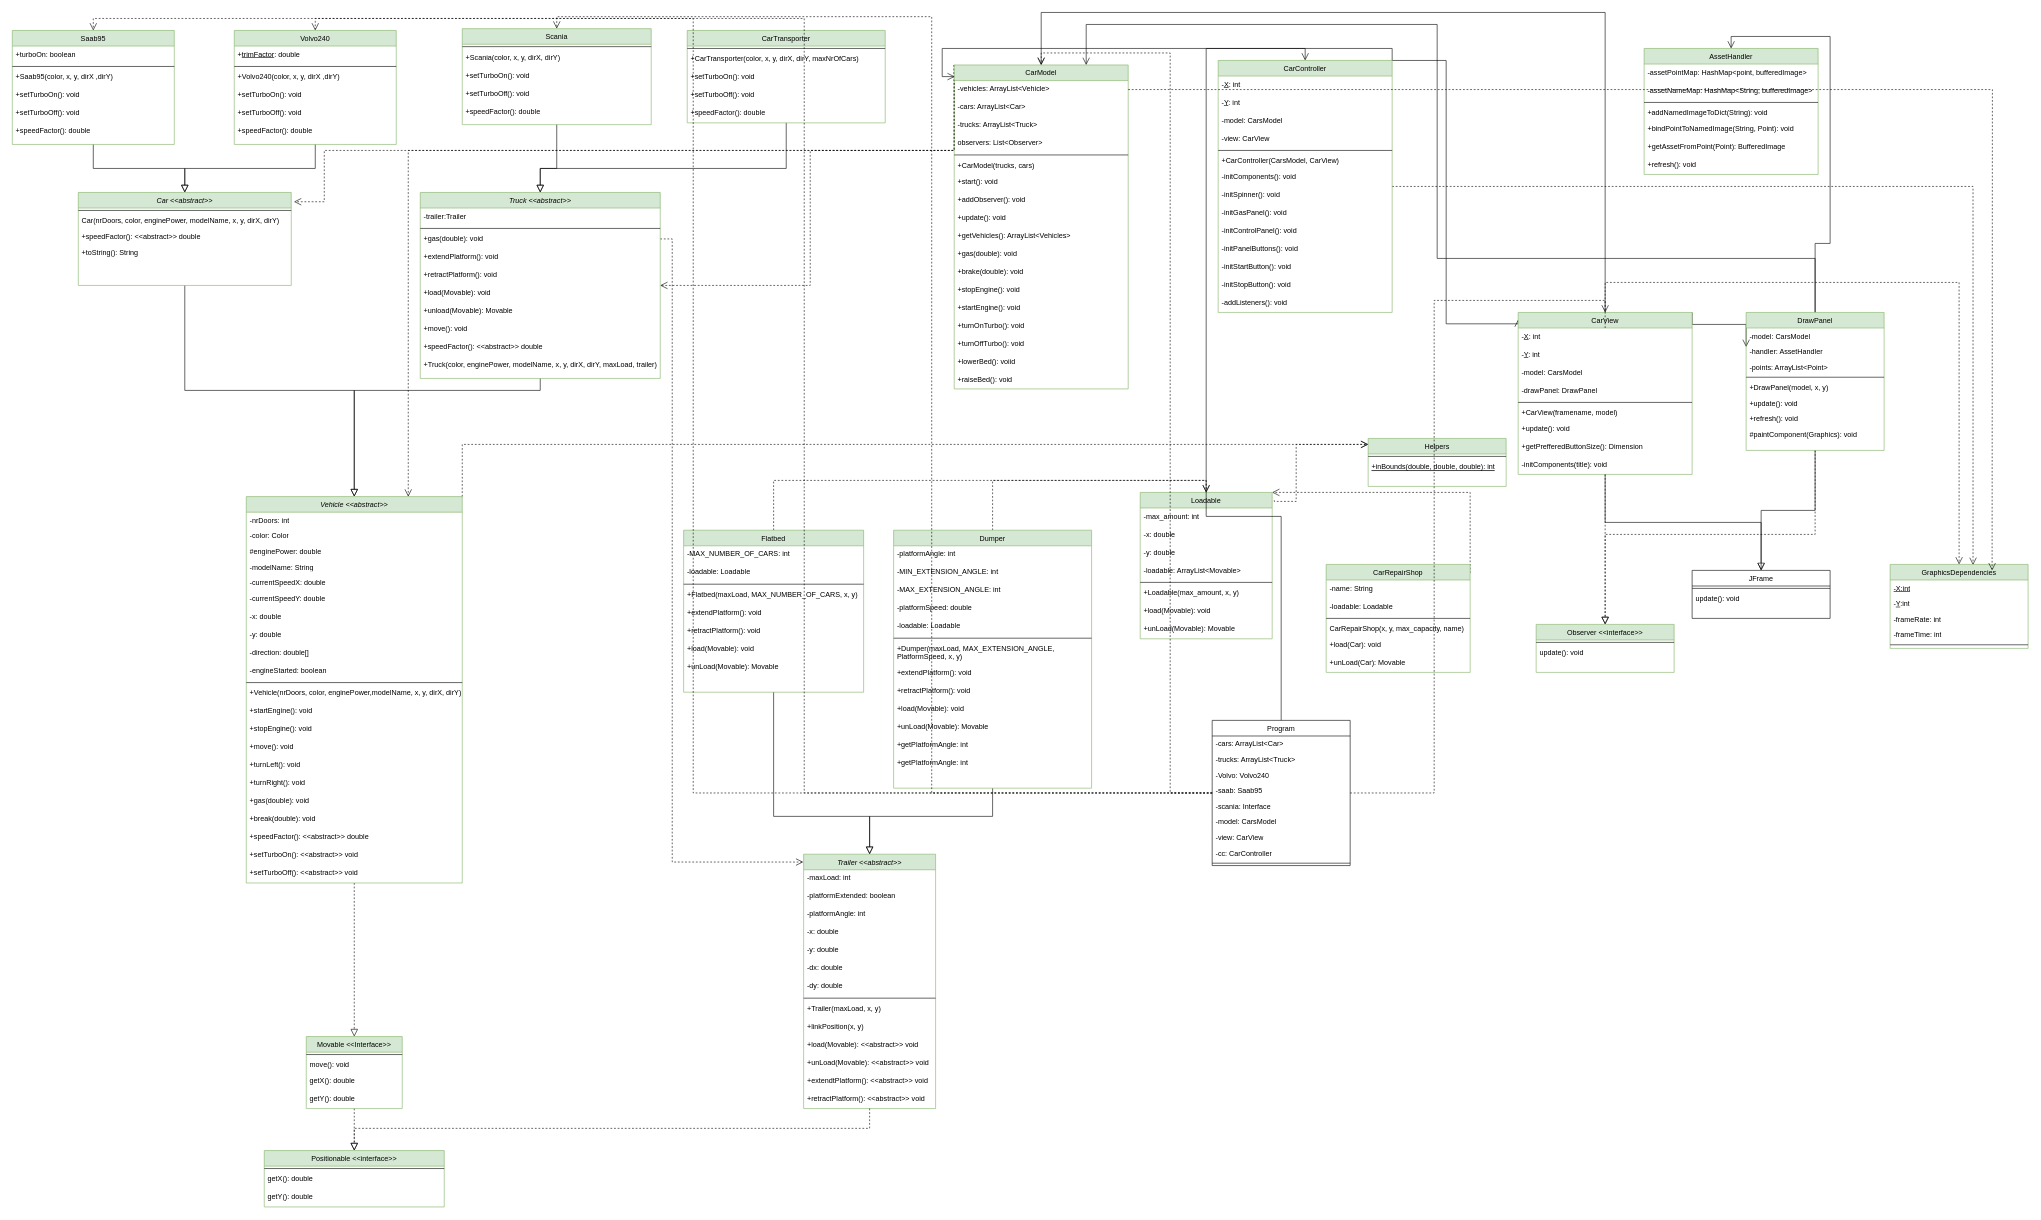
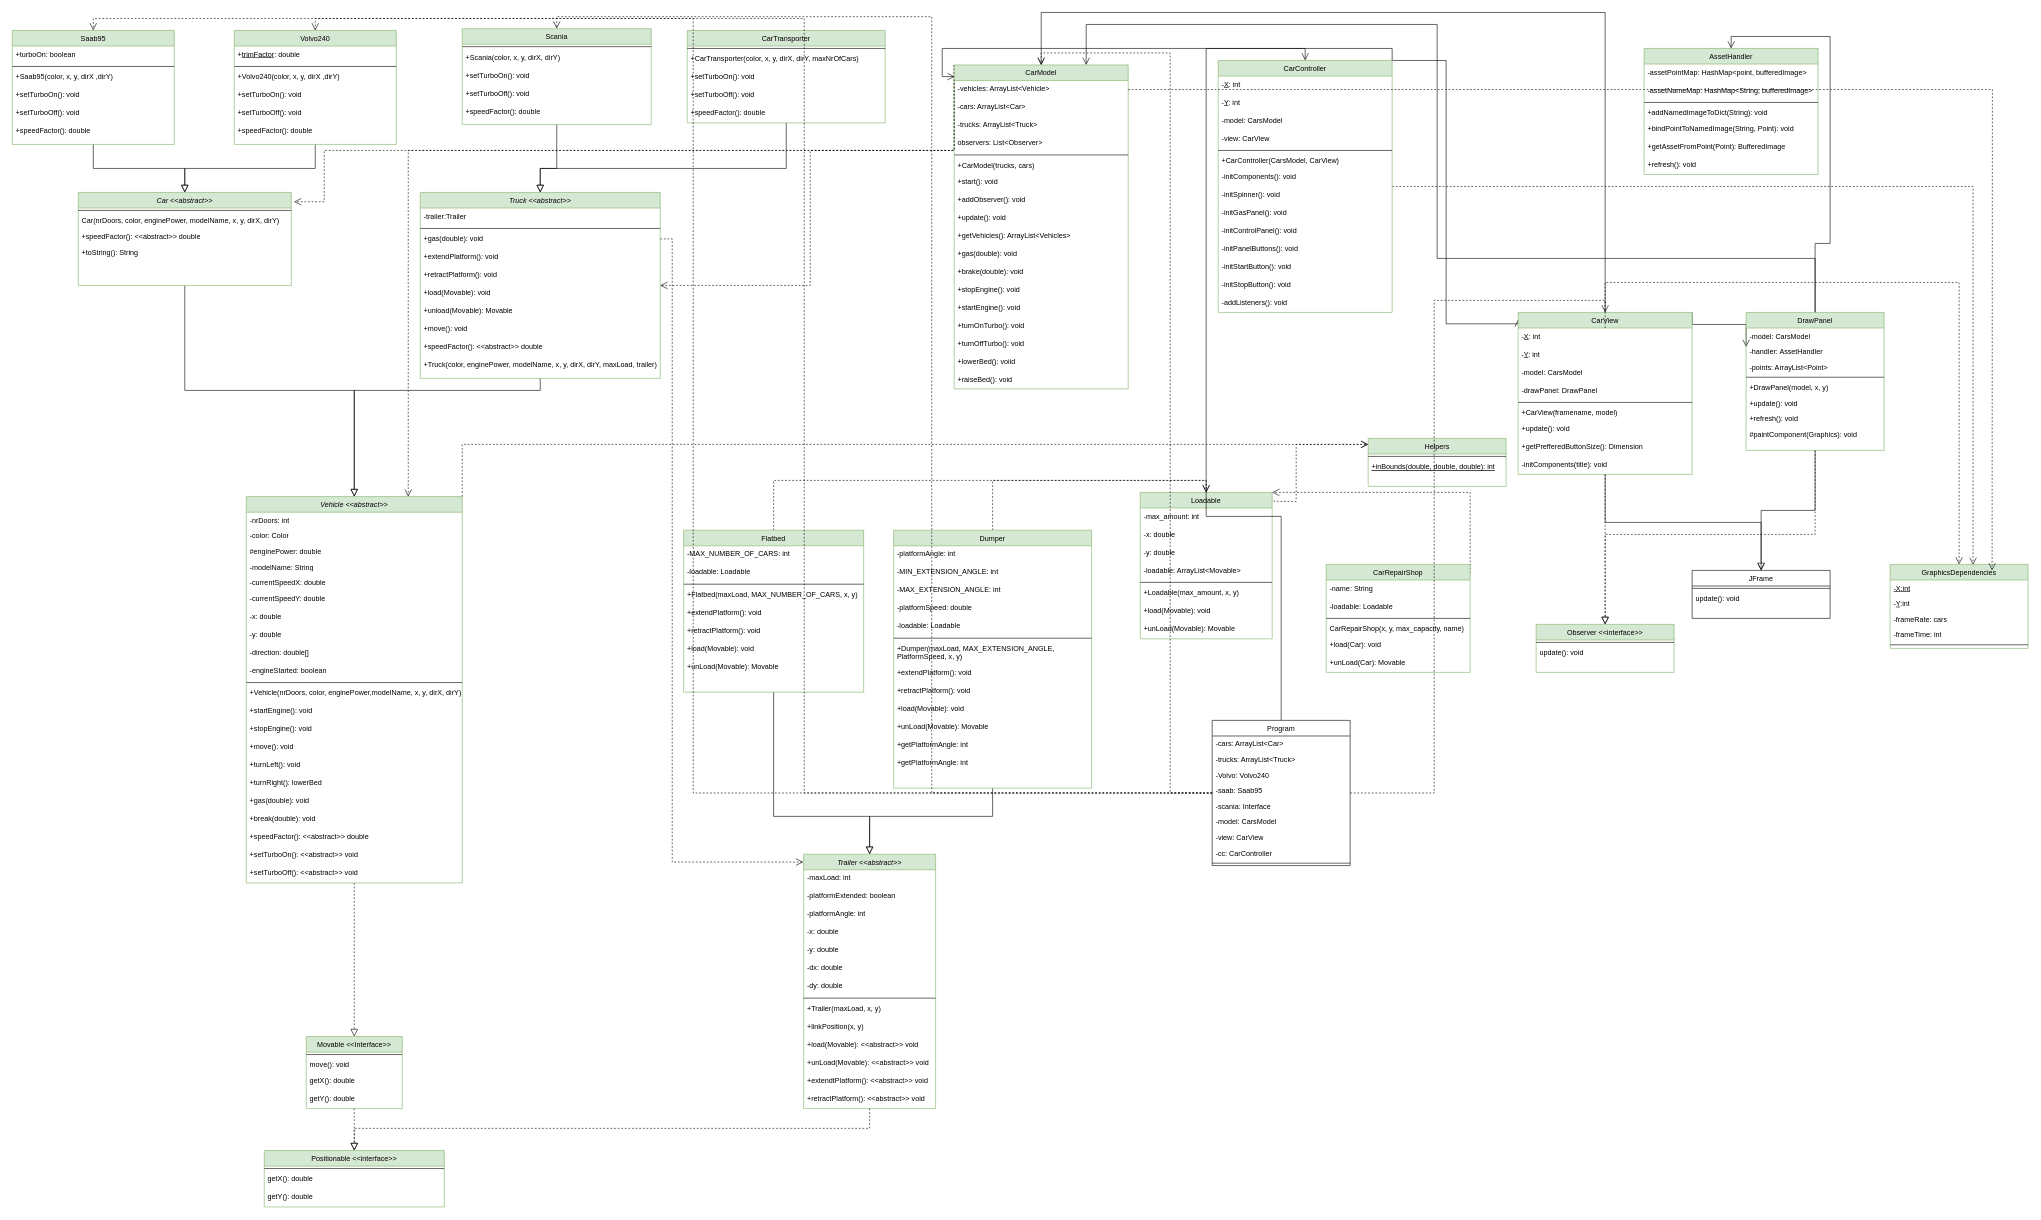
- <mxCell id="234" value="-frameRate: int" style="text;align=left;verticalAlign=top;spacingLeft=4;spacingRight=4;overflow=hidden;rotatable=0;points=[[0,0.5],[1,0.5]];portConstraint=eastwest;snapToPoint=0;fixDash=0;autosize=0;fontStyle=0;html=1;" vertex="1" parent="231"><mxGeometry y="78" width="230" height="26" as="geometry" /></mxCell>
+ <mxCell id="234" value="-frameRate: cars" style="text;align=left;verticalAlign=top;spacingLeft=4;spacingRight=4;overflow=hidden;rotatable=0;points=[[0,0.5],[1,0.5]];portConstraint=eastwest;snapToPoint=0;fixDash=0;autosize=0;fontStyle=0;html=1;" vertex="1" parent="231"><mxGeometry y="78" width="230" height="26" as="geometry" /></mxCell>
- <mxCell id="46" value="+turnRight(): void" style="text;html=1;align=left;verticalAlign=top;resizable=0;points=[];autosize=0;strokeColor=none;fillColor=none;spacingLeft=4;spacingRight=4;snapToPoint=0;fixDash=0;" parent="29" vertex="1"><mxGeometry y="464" width="360" height="30" as="geometry" /></mxCell>
+ <mxCell id="46" value="+turnRight(): lowerBed" style="text;html=1;align=left;verticalAlign=top;resizable=0;points=[];autosize=0;strokeColor=none;fillColor=none;spacingLeft=4;spacingRight=4;snapToPoint=0;fixDash=0;" parent="29" vertex="1"><mxGeometry y="464" width="360" height="30" as="geometry" /></mxCell>
